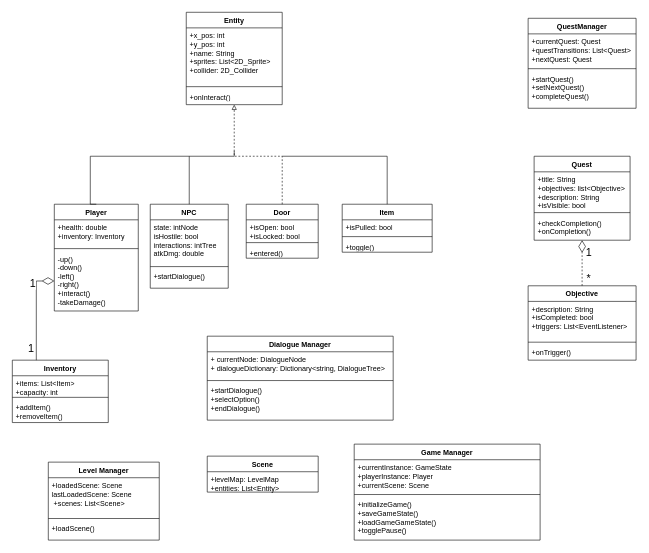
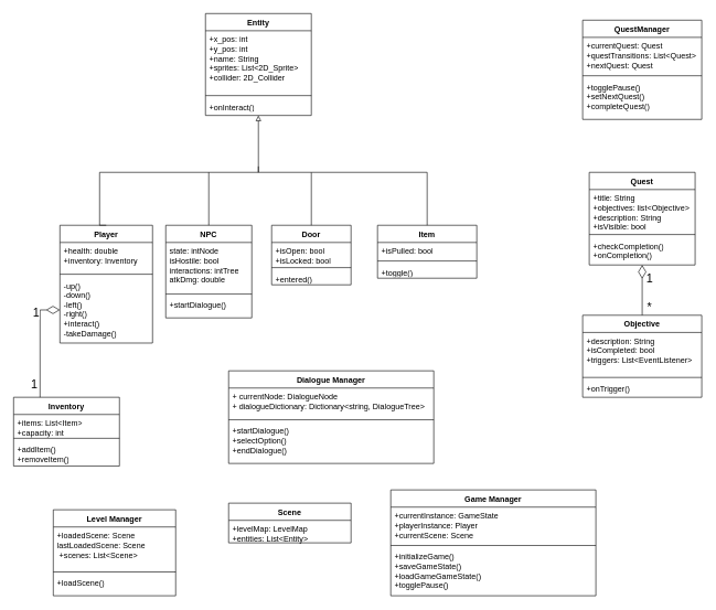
- <mxCell id="29" value="+startQuest()&lt;div&gt;+setNextQuest()&lt;/div&gt;&lt;div&gt;+completeQuest()&lt;/div&gt;" style="text;strokeColor=none;fillColor=none;align=left;verticalAlign=top;spacingLeft=4;spacingRight=4;overflow=hidden;rotatable=0;points=[[0,0.5],[1,0.5]];portConstraint=eastwest;whiteSpace=wrap;html=1;" parent="26" vertex="1"><mxGeometry y="88" width="180" height="62" as="geometry" /></mxCell>
+ <mxCell id="29" value="+togglePause()&lt;div&gt;+setNextQuest()&lt;/div&gt;&lt;div&gt;+completeQuest()&lt;/div&gt;" style="text;strokeColor=none;fillColor=none;align=left;verticalAlign=top;spacingLeft=4;spacingRight=4;overflow=hidden;rotatable=0;points=[[0,0.5],[1,0.5]];portConstraint=eastwest;whiteSpace=wrap;html=1;" parent="26" vertex="1"><mxGeometry y="88" width="180" height="62" as="geometry" /></mxCell>
- <mxCell id="22" value="" style="endArrow=block;html=1;rounded=0;exitX=0.5;exitY=0;exitDx=0;exitDy=0;entryX=0.5;entryY=1;entryDx=0;entryDy=0;endFill=0;edgeStyle=orthogonalEdgeStyle;dashed=1;" parent="1" source="14" target="2" edge="1"><mxGeometry width="50" height="50" relative="1" as="geometry"><mxPoint x="340" y="270" as="sourcePoint" /><mxPoint x="310" y="320" as="targetPoint" /><Array as="points"><mxPoint x="470" y="260" /><mxPoint x="390" y="260" /></Array></mxGeometry></mxCell>
+ <mxCell id="22" value="" style="endArrow=block;html=1;rounded=0;exitX=0.5;exitY=0;exitDx=0;exitDy=0;entryX=0.5;entryY=1;entryDx=0;entryDy=0;endFill=0;edgeStyle=orthogonalEdgeStyle;" parent="1" source="14" target="2" edge="1"><mxGeometry width="50" height="50" relative="1" as="geometry"><mxPoint x="340" y="270" as="sourcePoint" /><mxPoint x="310" y="320" as="targetPoint" /><Array as="points"><mxPoint x="470" y="260" /><mxPoint x="390" y="260" /></Array></mxGeometry></mxCell>
- <mxCell id="38" value="" style="endArrow=diamondThin;html=1;rounded=0;endFill=0;exitX=0.5;exitY=0;exitDx=0;exitDy=0;strokeWidth=1;endSize=18;entryX=0.5;entryY=1;entryDx=0;entryDy=0;dashed=1;" parent="1" edge="1" target="30" source="34"><mxGeometry width="50" height="50" relative="1" as="geometry"><mxPoint x="970" y="470" as="sourcePoint" /><mxPoint x="990" y="520" as="targetPoint" /></mxGeometry></mxCell>
+ <mxCell id="38" value="" style="endArrow=diamondThin;html=1;rounded=0;endFill=0;exitX=0.5;exitY=0;exitDx=0;exitDy=0;strokeWidth=1;endSize=18;entryX=0.5;entryY=1;entryDx=0;entryDy=0;" parent="1" edge="1" target="30" source="34"><mxGeometry width="50" height="50" relative="1" as="geometry"><mxPoint x="970" y="470" as="sourcePoint" /><mxPoint x="990" y="520" as="targetPoint" /></mxGeometry></mxCell>
